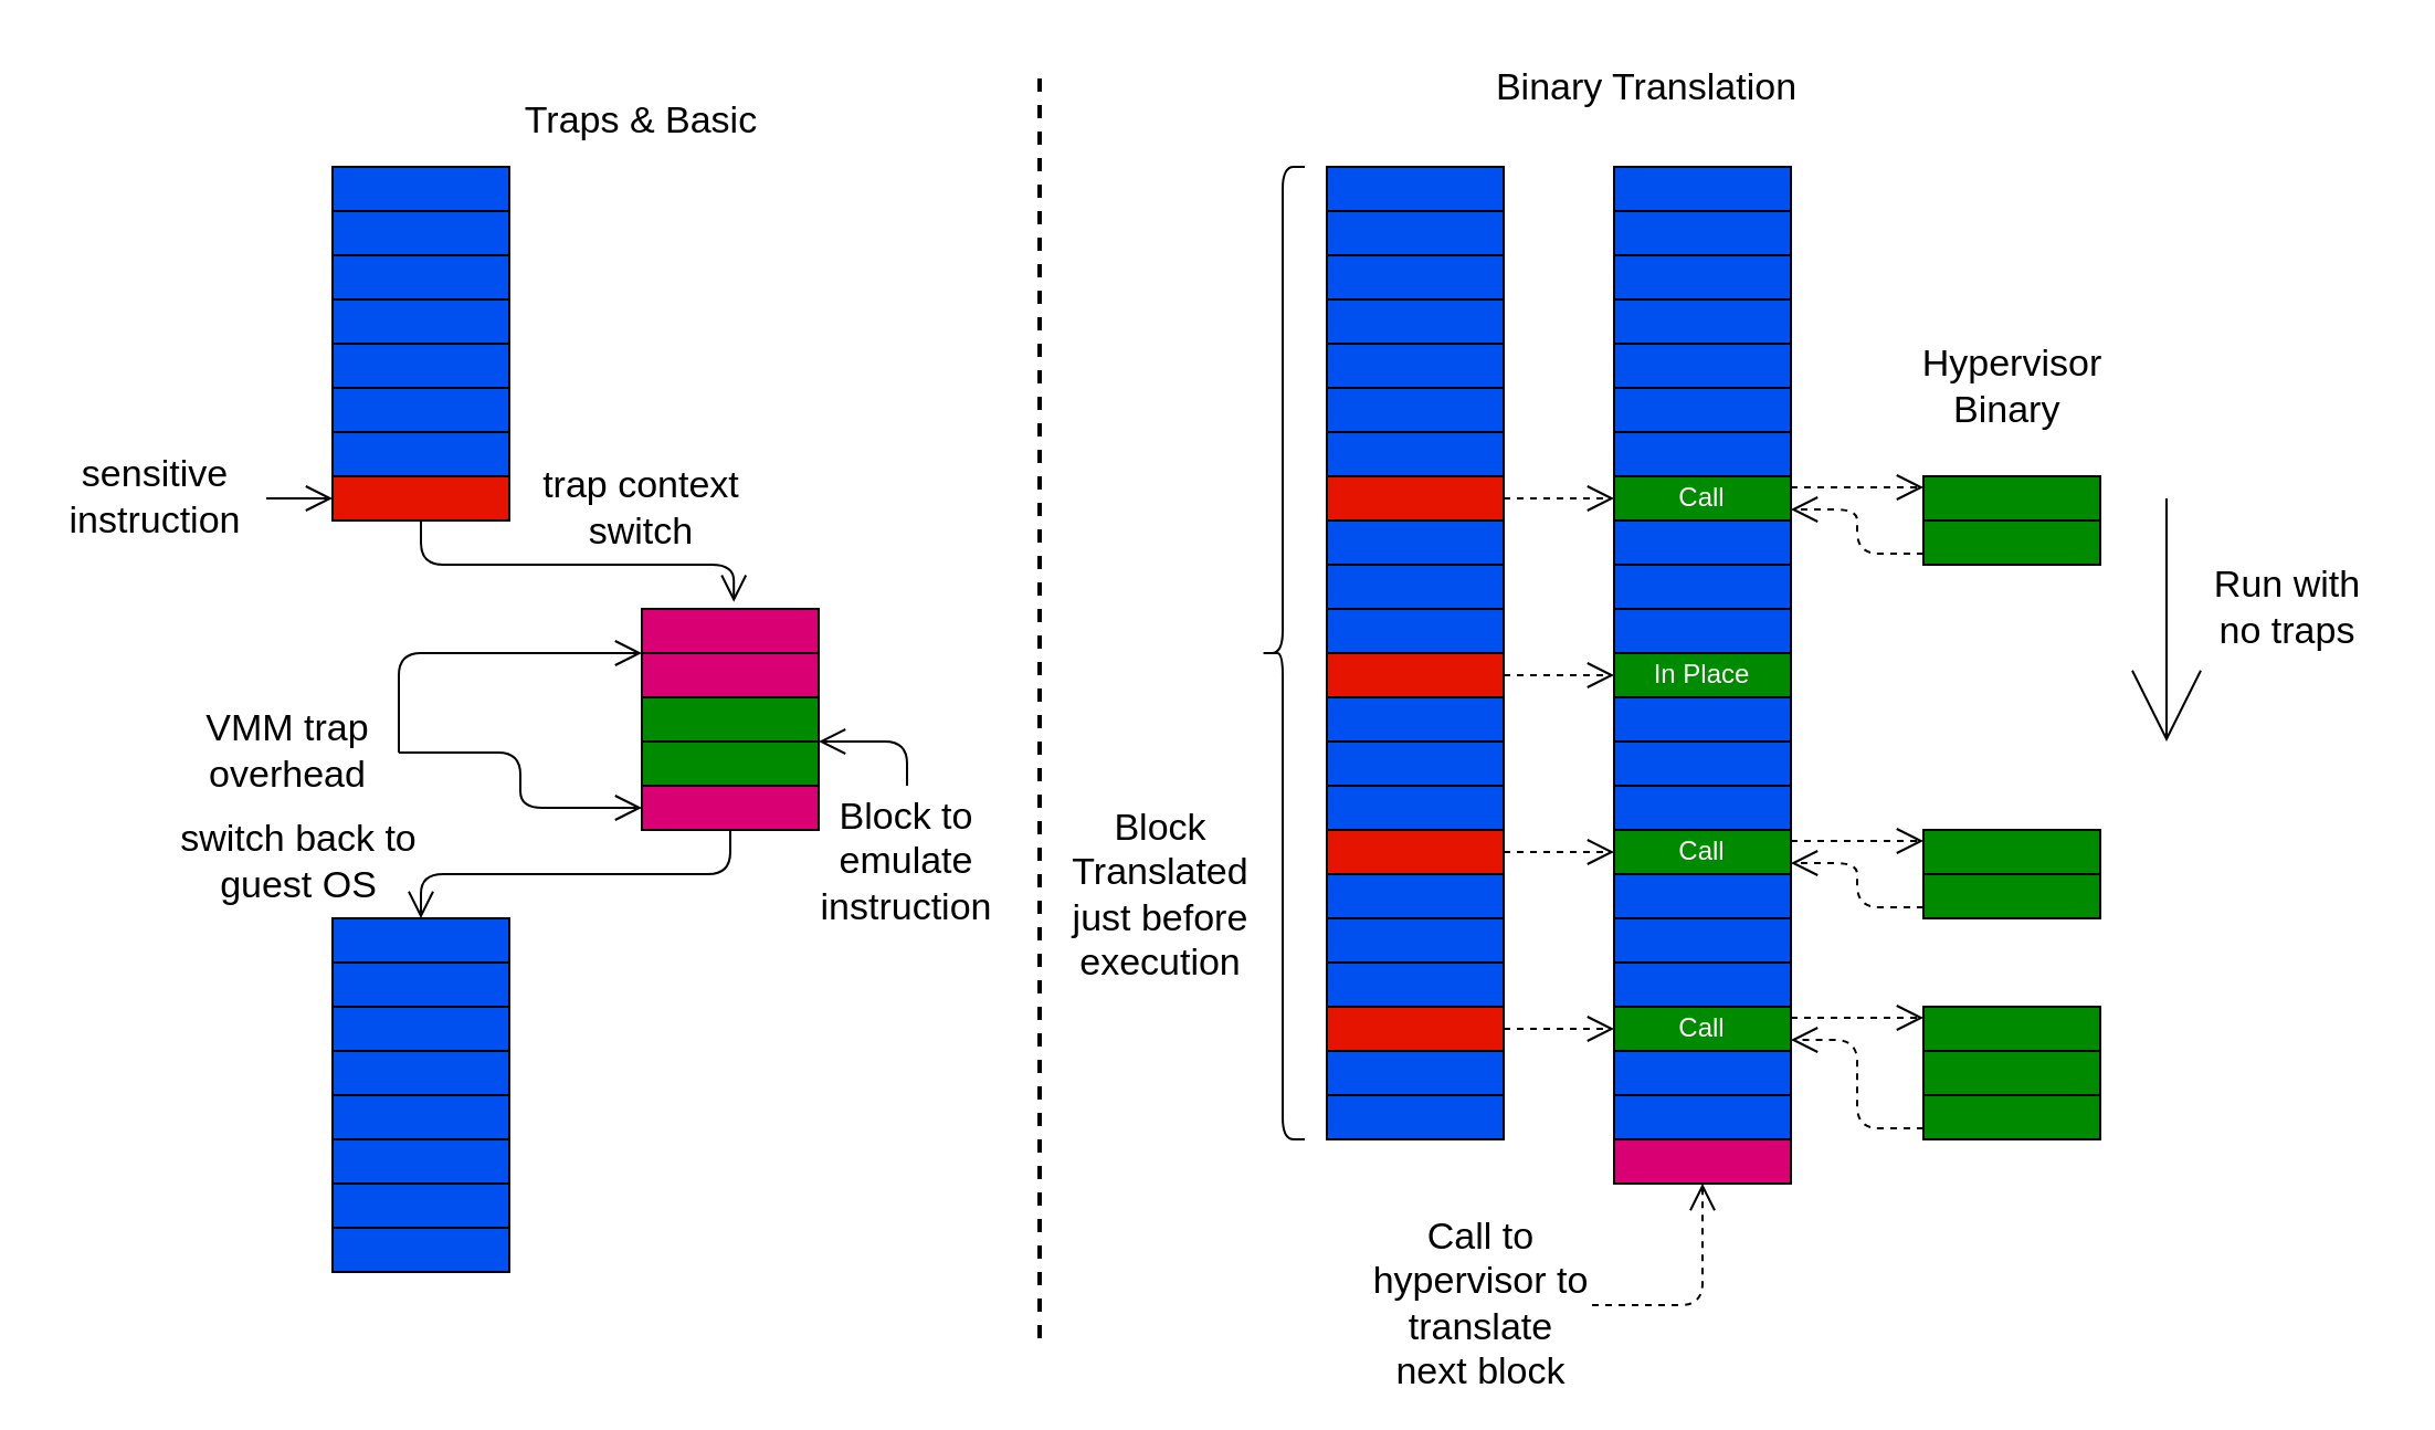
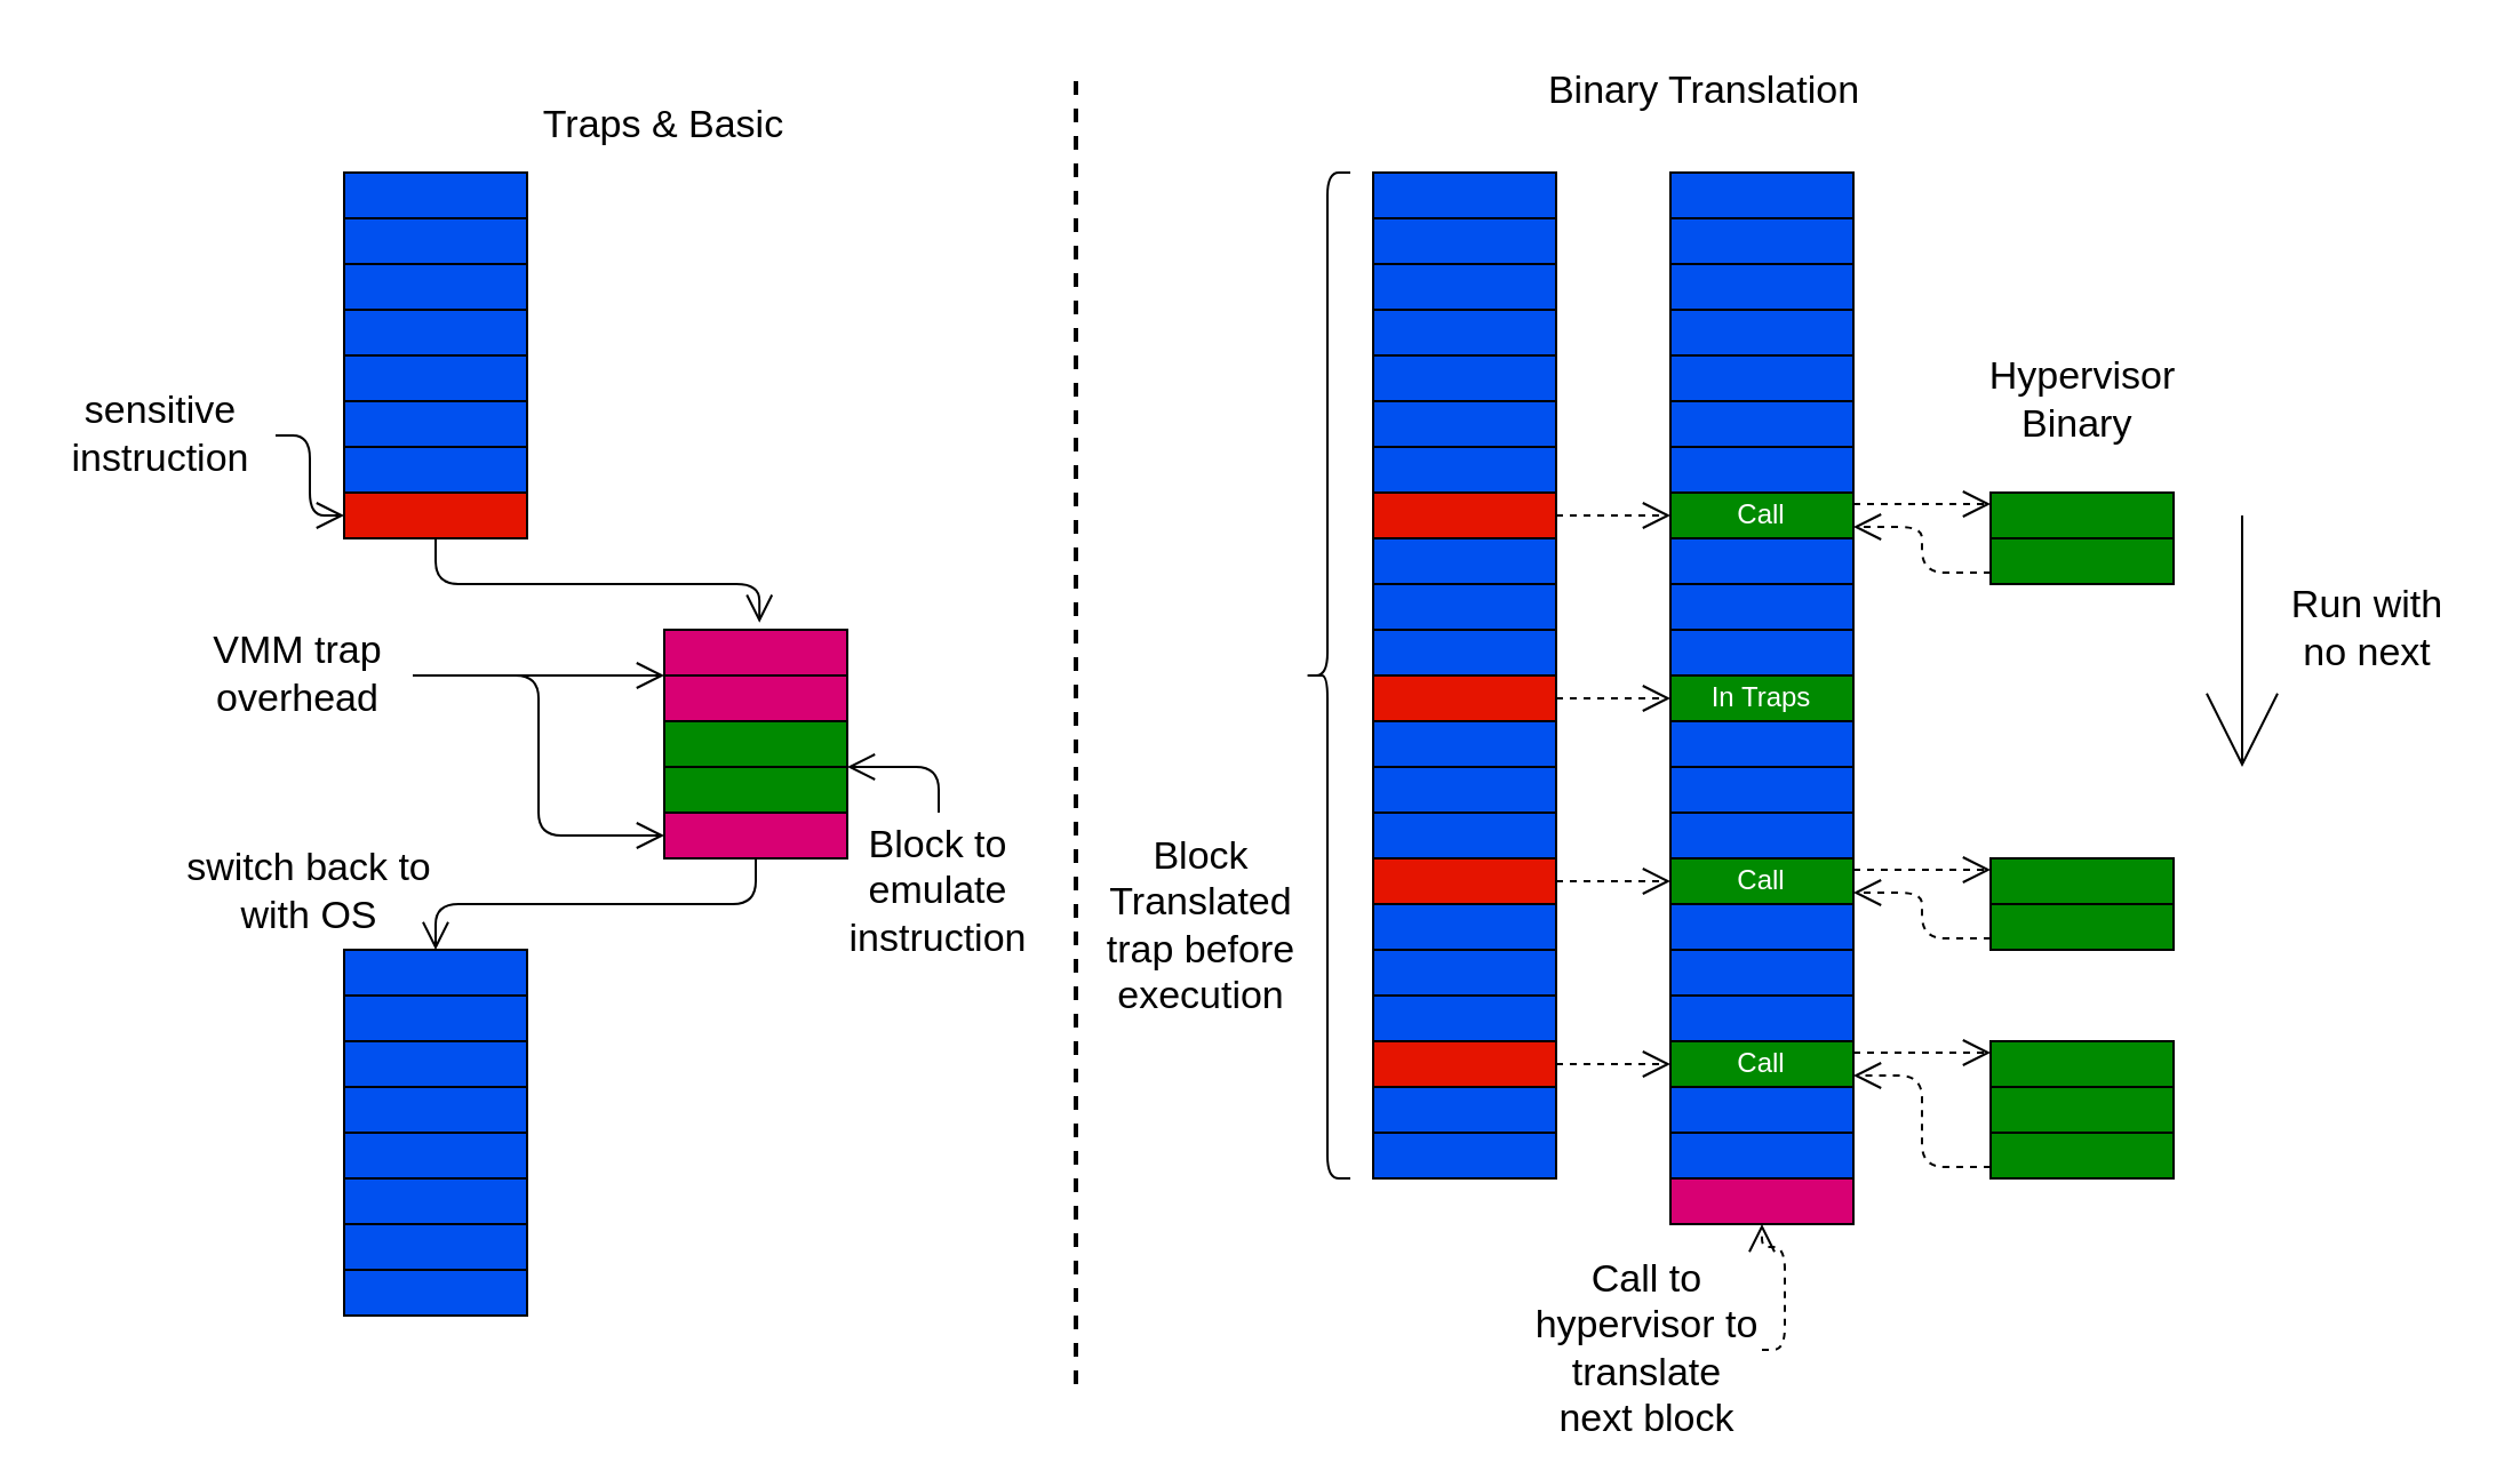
- <mxCell id="64" value="sensitive instruction" style="text;html=1;strokeColor=none;fillColor=none;align=center;verticalAlign=middle;whiteSpace=wrap;rounded=0;fontSize=17;" vertex="1" parent="1"><mxGeometry x="20" y="205" width="100" height="40" as="geometry" /></mxCell>
+ <mxCell id="64" value="sensitive instruction" style="text;html=1;strokeColor=none;fillColor=none;align=center;verticalAlign=middle;whiteSpace=wrap;rounded=0;fontSize=17;" vertex="1" parent="1"><mxGeometry x="20" y="170" width="100" height="40" as="geometry" /></mxCell>
- <mxCell id="70" value="trap context switch" style="text;html=1;strokeColor=none;fillColor=none;align=center;verticalAlign=middle;whiteSpace=wrap;rounded=0;fontSize=17;" vertex="1" parent="1"><mxGeometry x="240" y="205" width="100" height="50" as="geometry" /></mxCell>
- <mxCell id="73" value="Run with no traps" style="text;html=1;strokeColor=none;fillColor=none;align=center;verticalAlign=middle;whiteSpace=wrap;rounded=0;fontSize=17;" vertex="1" parent="1"><mxGeometry x="990" y="255" width="90" height="40" as="geometry" /></mxCell>
+ <mxCell id="73" value="Run with no next" style="text;html=1;strokeColor=none;fillColor=none;align=center;verticalAlign=middle;whiteSpace=wrap;rounded=0;fontSize=17;" vertex="1" parent="1"><mxGeometry x="990" y="255" width="90" height="40" as="geometry" /></mxCell>
- <mxCell id="56" value="In Place" style="rounded=0;whiteSpace=wrap;html=1;fillColor=#008a00;fontColor=#ffffff;strokeColor=#000000;" vertex="1" parent="1"><mxGeometry x="730" y="295" width="80" height="20" as="geometry" /></mxCell>
+ <mxCell id="56" value="In Traps" style="rounded=0;whiteSpace=wrap;html=1;fillColor=#008a00;fontColor=#ffffff;strokeColor=#000000;" vertex="1" parent="1"><mxGeometry x="730" y="295" width="80" height="20" as="geometry" /></mxCell>
- <mxCell id="67" value="VMM trap overhead" style="text;html=1;strokeColor=none;fillColor=none;align=center;verticalAlign=middle;whiteSpace=wrap;rounded=0;fontSize=17;" vertex="1" parent="1"><mxGeometry x="80" y="320" width="100" height="40" as="geometry" /></mxCell>
+ <mxCell id="67" value="VMM trap overhead" style="text;html=1;strokeColor=none;fillColor=none;align=center;verticalAlign=middle;whiteSpace=wrap;rounded=0;fontSize=17;" vertex="1" parent="1"><mxGeometry x="80" y="275" width="100" height="40" as="geometry" /></mxCell>
- <mxCell id="71" value="switch back to guest OS" style="text;html=1;strokeColor=none;fillColor=none;align=center;verticalAlign=middle;whiteSpace=wrap;rounded=0;fontSize=17;" vertex="1" parent="1"><mxGeometry x="80" y="370" width="110" height="40" as="geometry" /></mxCell>
+ <mxCell id="71" value="switch back to with OS" style="text;html=1;strokeColor=none;fillColor=none;align=center;verticalAlign=middle;whiteSpace=wrap;rounded=0;fontSize=17;" vertex="1" parent="1"><mxGeometry x="80" y="370" width="110" height="40" as="geometry" /></mxCell>
- <mxCell id="90" value="Block Translated just before execution" style="text;html=1;strokeColor=none;fillColor=none;align=center;verticalAlign=middle;whiteSpace=wrap;rounded=0;fontSize=17;" vertex="1" parent="1"><mxGeometry x="470" y="355" width="110" height="100" as="geometry" /></mxCell>
+ <mxCell id="90" value="Block Translated trap before execution" style="text;html=1;strokeColor=none;fillColor=none;align=center;verticalAlign=middle;whiteSpace=wrap;rounded=0;fontSize=17;" vertex="1" parent="1"><mxGeometry x="470" y="355" width="110" height="100" as="geometry" /></mxCell>
- <mxCell id="93" value="Call to hypervisor to translate next block" style="text;html=1;strokeColor=none;fillColor=none;align=center;verticalAlign=middle;whiteSpace=wrap;rounded=0;fontSize=17;" vertex="1" parent="1"><mxGeometry x="620" y="555" width="100" height="70" as="geometry" /></mxCell>
+ <mxCell id="93" value="Call to hypervisor to translate next block" style="text;html=1;strokeColor=none;fillColor=none;align=center;verticalAlign=middle;whiteSpace=wrap;rounded=0;fontSize=17;" vertex="1" parent="1"><mxGeometry x="670" y="555" width="100" height="70" as="geometry" /></mxCell>
